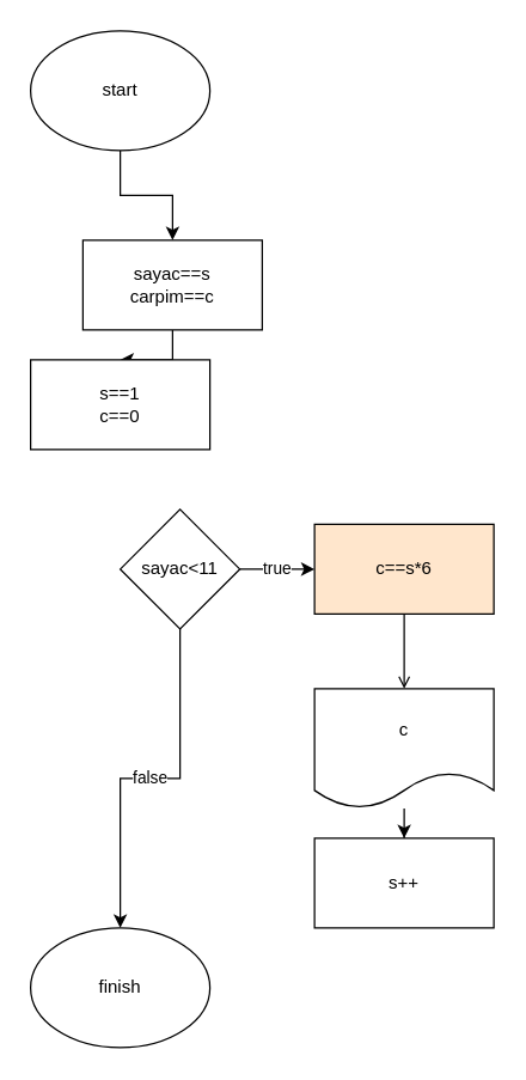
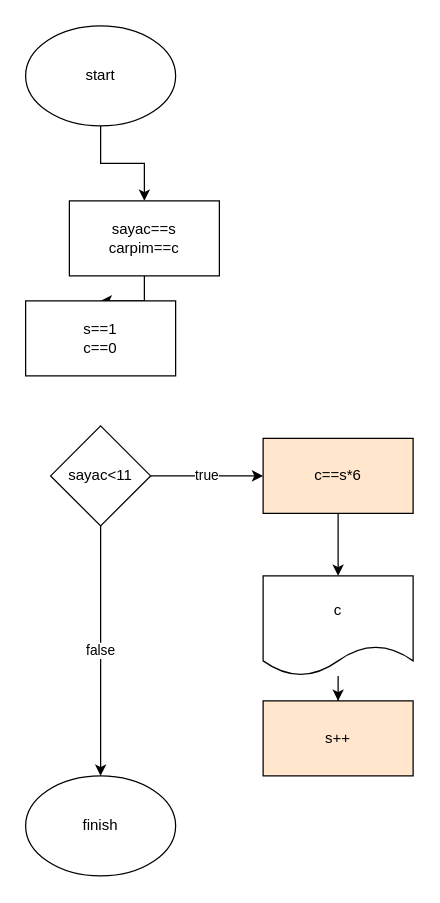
- <mxCell id="9" value="sayac&amp;lt;11" style="rhombus;whiteSpace=wrap;html=1;" vertex="1" parent="1"><mxGeometry x="80" y="340" width="80" height="80" as="geometry" /></mxCell>
+ <mxCell id="9" value="sayac&amp;lt;11" style="rhombus;whiteSpace=wrap;html=1;" vertex="1" parent="1"><mxGeometry x="40" y="340" width="80" height="80" as="geometry" /></mxCell>
- <mxCell id="10" style="edgeStyle=orthogonalEdgeStyle;rounded=0;orthogonalLoop=1;jettySize=auto;html=1;endArrow=open;" edge="1" parent="1" source="11" target="13"><mxGeometry relative="1" as="geometry"><mxPoint x="270" y="500" as="targetPoint" /></mxGeometry></mxCell>
+ <mxCell id="10" style="edgeStyle=orthogonalEdgeStyle;rounded=0;orthogonalLoop=1;jettySize=auto;html=1;" edge="1" parent="1" source="11" target="13"><mxGeometry relative="1" as="geometry"><mxPoint x="270" y="500" as="targetPoint" /></mxGeometry></mxCell>
- <mxCell id="14" value="s++" style="rounded=0;whiteSpace=wrap;html=1;" vertex="1" parent="1"><mxGeometry x="210" y="560" width="120" height="60" as="geometry" /></mxCell>
+ <mxCell id="14" value="s++" style="rounded=0;whiteSpace=wrap;html=1;fillColor=#ffe6cc;" vertex="1" parent="1"><mxGeometry x="210" y="560" width="120" height="60" as="geometry" /></mxCell>
